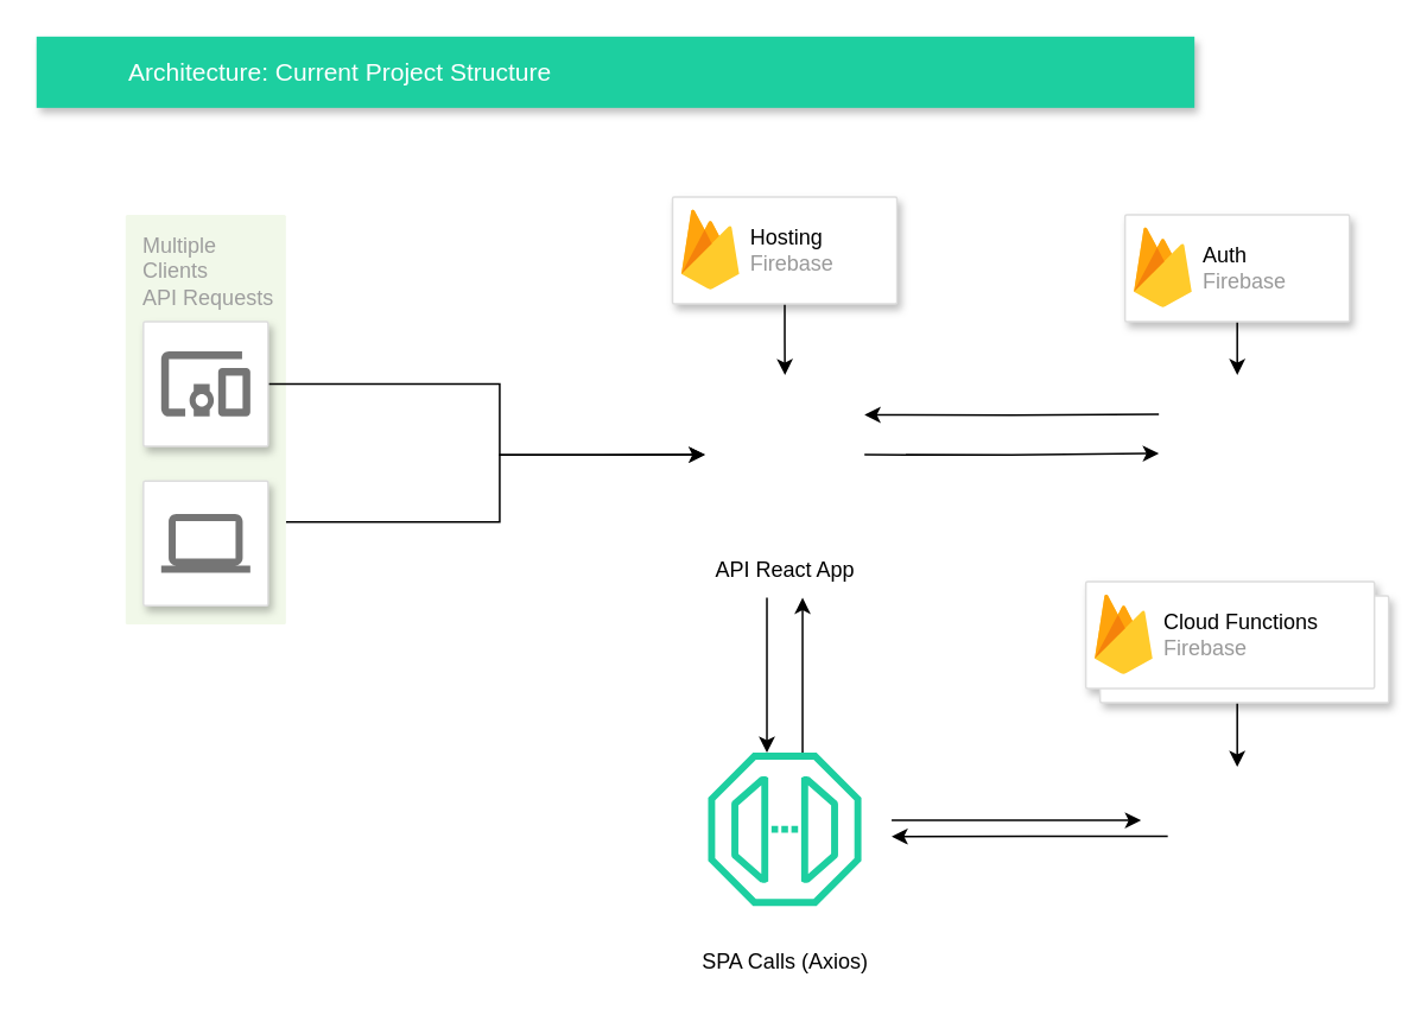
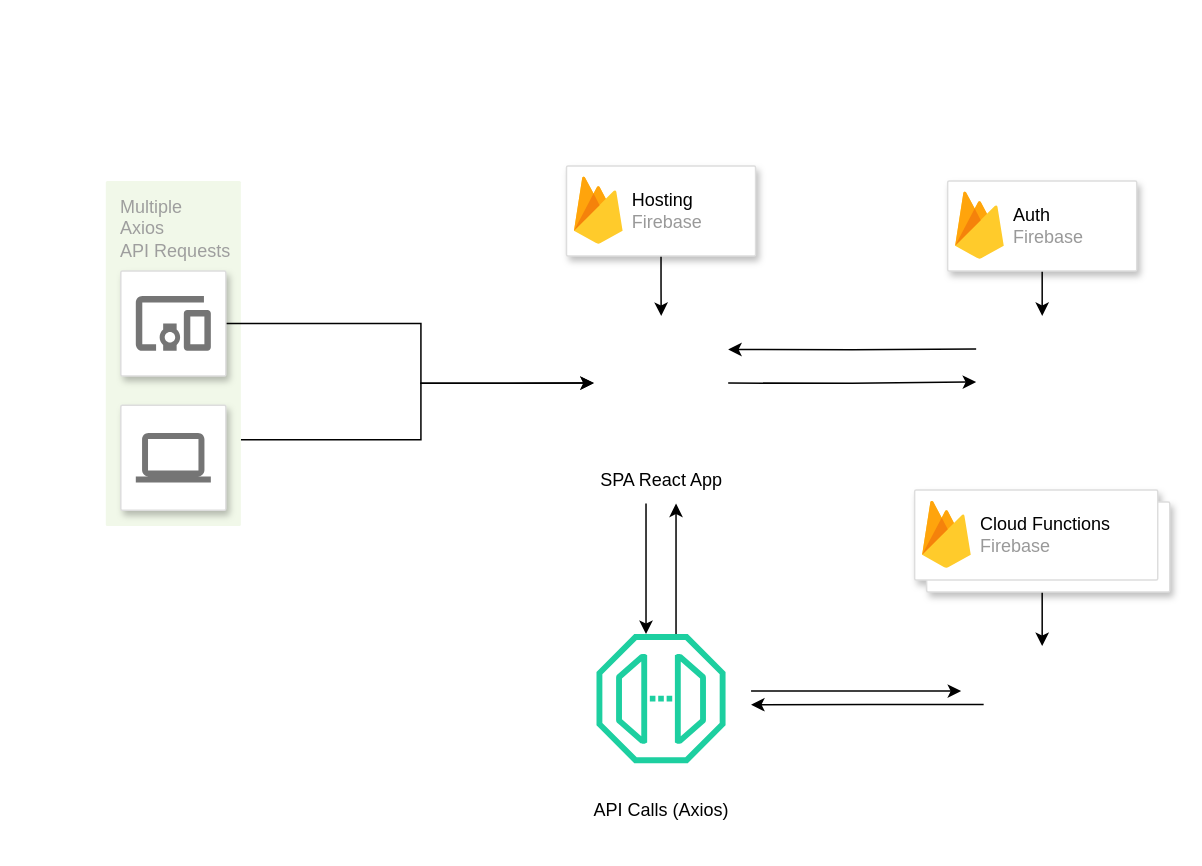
- <mxCell id="4" value="Architecture: Current Project Structure" style="fillColor=#1dcfa0;strokeColor=none;shadow=1;gradientColor=none;fontSize=14;align=left;spacingLeft=50;fontColor=#ffffff;html=1;" parent="1" vertex="1"><mxGeometry x="20" y="20" width="650" height="40" as="geometry" /></mxCell>
- <mxCell id="3" value="Multiple&lt;br&gt;Clients&lt;br&gt;API Requests&lt;br&gt;" style="rounded=1;absoluteArcSize=1;arcSize=2;html=1;strokeColor=none;gradientColor=none;shadow=0;dashed=0;fontSize=12;fontColor=#9E9E9E;align=left;verticalAlign=top;spacing=10;spacingTop=-4;fillColor=#F1F8E9;" parent="1" vertex="1"><mxGeometry x="70" y="120" width="90" height="230" as="geometry" /></mxCell>
+ <mxCell id="3" value="Multiple&lt;br&gt;Axios&lt;br&gt;API Requests&lt;br&gt;" style="rounded=1;absoluteArcSize=1;arcSize=2;html=1;strokeColor=none;gradientColor=none;shadow=0;dashed=0;fontSize=12;fontColor=#9E9E9E;align=left;verticalAlign=top;spacing=10;spacingTop=-4;fillColor=#F1F8E9;" parent="1" vertex="1"><mxGeometry x="70" y="120" width="90" height="230" as="geometry" /></mxCell>
- <mxCell id="26" value="API React App" style="text;html=1;align=center;verticalAlign=middle;resizable=0;points=[];autosize=1;strokeColor=none;fillColor=none;" vertex="1" parent="1"><mxGeometry x="390" y="305" width="100" height="30" as="geometry" /></mxCell>
+ <mxCell id="26" value="SPA React App" style="text;html=1;align=center;verticalAlign=middle;resizable=0;points=[];autosize=1;strokeColor=none;fillColor=none;" vertex="1" parent="1"><mxGeometry x="390" y="305" width="100" height="30" as="geometry" /></mxCell>
- <mxCell id="30" value="SPA Calls (Axios)" style="text;html=1;align=center;verticalAlign=middle;resizable=0;points=[];autosize=1;strokeColor=none;fillColor=none;" vertex="1" parent="1"><mxGeometry x="385" y="525" width="110" height="30" as="geometry" /></mxCell>
+ <mxCell id="30" value="API Calls (Axios)" style="text;html=1;align=center;verticalAlign=middle;resizable=0;points=[];autosize=1;strokeColor=none;fillColor=none;" vertex="1" parent="1"><mxGeometry x="385" y="525" width="110" height="30" as="geometry" /></mxCell>
